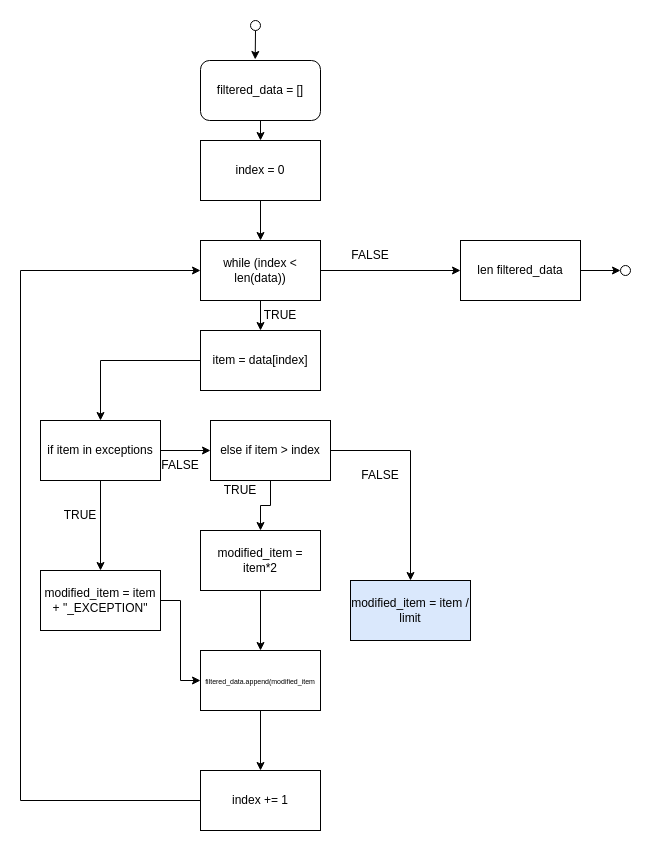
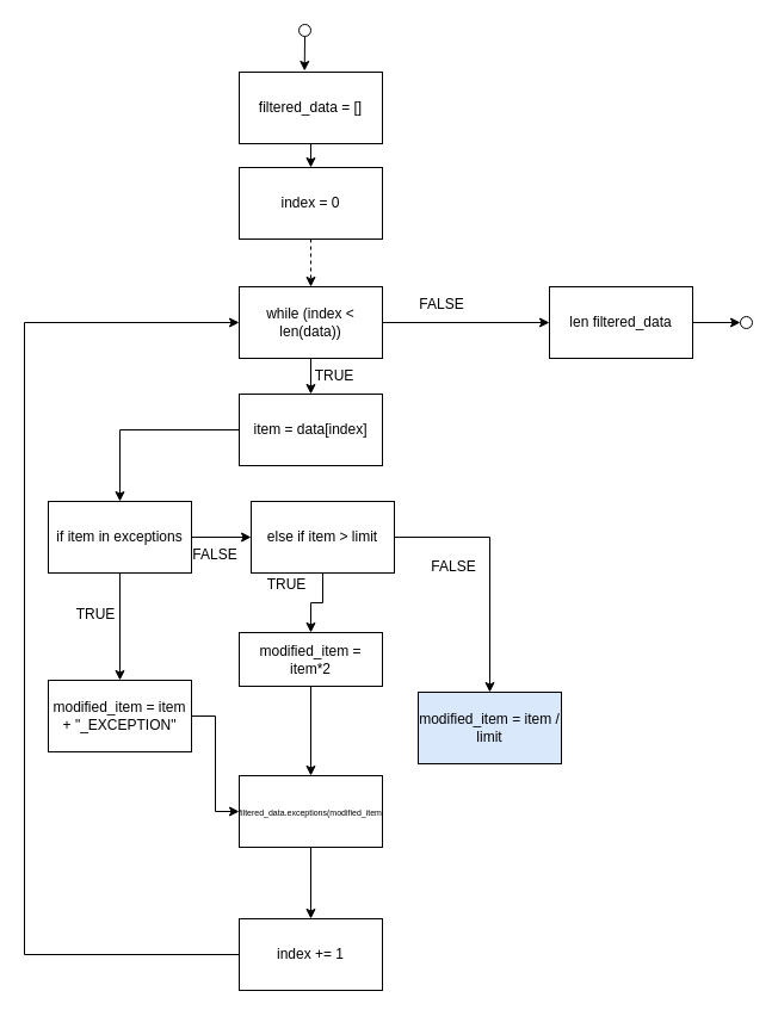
- <mxCell id="3" value="filtered_data = []" style="whiteSpace=wrap;html=1;rounded=1;" vertex="1" parent="1"><mxGeometry x="200" y="60" width="120" height="60" as="geometry" /></mxCell>
+ <mxCell id="3" value="filtered_data = []" style="rounded=0;whiteSpace=wrap;html=1;" vertex="1" parent="1"><mxGeometry x="200" y="60" width="120" height="60" as="geometry" /></mxCell>
- <mxCell id="4" style="edgeStyle=orthogonalEdgeStyle;rounded=0;orthogonalLoop=1;jettySize=auto;html=1;exitX=0.5;exitY=1;exitDx=0;exitDy=0;entryX=0.5;entryY=0;entryDx=0;entryDy=0;" edge="1" parent="1" source="5" target="8"><mxGeometry relative="1" as="geometry" /></mxCell>
+ <mxCell id="4" style="edgeStyle=orthogonalEdgeStyle;rounded=0;orthogonalLoop=1;jettySize=auto;html=1;exitX=0.5;exitY=1;exitDx=0;exitDy=0;entryX=0.5;entryY=0;entryDx=0;entryDy=0;dashed=1;" edge="1" parent="1" source="5" target="8"><mxGeometry relative="1" as="geometry" /></mxCell>
- <mxCell id="26" value="else if item &amp;gt; index" style="rounded=0;whiteSpace=wrap;html=1;" vertex="1" parent="1"><mxGeometry x="210" y="420" width="120" height="60" as="geometry" /></mxCell>
+ <mxCell id="26" value="else if item &amp;gt; limit" style="rounded=0;whiteSpace=wrap;html=1;" vertex="1" parent="1"><mxGeometry x="210" y="420" width="120" height="60" as="geometry" /></mxCell>
- <mxCell id="19" value="modified_item = item*2" style="rounded=0;whiteSpace=wrap;html=1;" vertex="1" parent="1"><mxGeometry x="200" y="530" width="120" height="60" as="geometry" /></mxCell>
+ <mxCell id="19" value="modified_item = item*2" style="rounded=0;whiteSpace=wrap;html=1;" vertex="1" parent="1"><mxGeometry x="200" y="530" width="120" height="45" as="geometry" /></mxCell>
- <mxCell id="21" value="&lt;font style=&quot;font-size: 7px;&quot;&gt;filtered_data.append(modified_item&lt;/font&gt;" style="rounded=0;whiteSpace=wrap;html=1;" vertex="1" parent="1"><mxGeometry x="200" y="650" width="120" height="60" as="geometry" /></mxCell>
+ <mxCell id="21" value="&lt;font style=&quot;font-size: 7px;&quot;&gt;filtered_data.exceptions(modified_item&lt;/font&gt;" style="rounded=0;whiteSpace=wrap;html=1;" vertex="1" parent="1"><mxGeometry x="200" y="650" width="120" height="60" as="geometry" /></mxCell>
